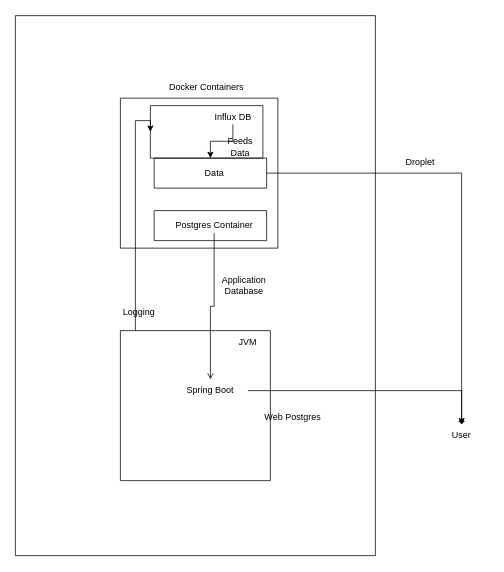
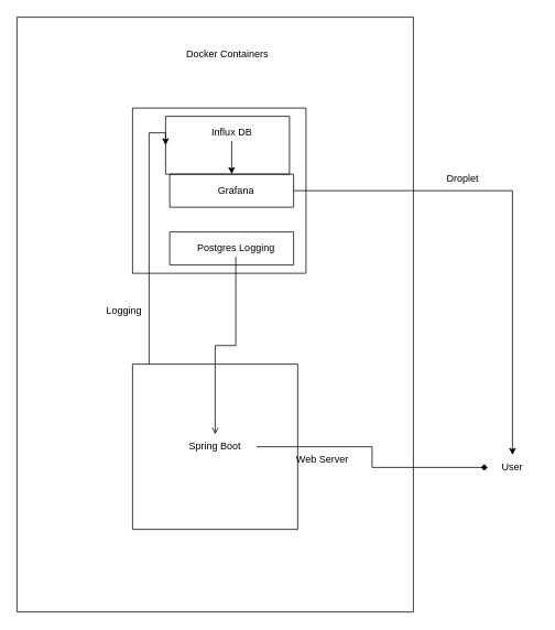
- <mxCell id="10" value="Docker Containers" style="text;html=1;strokeColor=none;fillColor=none;align=center;verticalAlign=middle;whiteSpace=wrap;rounded=0;" vertex="1" parent="2"><mxGeometry x="190" y="80" width="130" height="30" as="geometry" /></mxCell>
+ <mxCell id="10" value="Docker Containers" style="text;html=1;strokeColor=none;fillColor=none;align=center;verticalAlign=middle;whiteSpace=wrap;rounded=0;" vertex="1" parent="2"><mxGeometry x="190" y="30" width="130" height="30" as="geometry" /></mxCell>
- <mxCell id="7" value="Influx DB" style="text;html=1;align=center;verticalAlign=middle;resizable=0;points=[];autosize=1;strokeColor=none;fillColor=none;" vertex="1" parent="6"><mxGeometry x="80" y="5" width="60" height="20" as="geometry" /></mxCell>
+ <mxCell id="7" value="Influx DB" style="text;html=1;align=center;verticalAlign=middle;resizable=0;points=[];autosize=1;strokeColor=none;fillColor=none;" vertex="1" parent="6"><mxGeometry x="50" y="10" width="60" height="20" as="geometry" /></mxCell>
- <mxCell id="8" value="Feeds Data" style="text;html=1;strokeColor=none;fillColor=none;align=center;verticalAlign=middle;whiteSpace=wrap;rounded=0;" vertex="1" parent="6"><mxGeometry x="90" y="40" width="60" height="30" as="geometry" /></mxCell>
- <mxCell id="5" value="Data" style="text;html=1;align=center;verticalAlign=middle;resizable=0;points=[];autosize=1;strokeColor=none;fillColor=none;" vertex="1" parent="4"><mxGeometry x="50" y="10" width="60" height="20" as="geometry" /></mxCell>
+ <mxCell id="5" value="Grafana" style="text;html=1;align=center;verticalAlign=middle;resizable=0;points=[];autosize=1;strokeColor=none;fillColor=none;" vertex="1" parent="4"><mxGeometry x="50" y="10" width="60" height="20" as="geometry" /></mxCell>
- <mxCell id="19" value="Postgres Container" style="text;html=1;align=center;verticalAlign=middle;resizable=0;points=[];autosize=1;strokeColor=none;fillColor=none;" vertex="1" parent="18"><mxGeometry x="20" y="10" width="120" height="20" as="geometry" /></mxCell>
+ <mxCell id="19" value="Postgres Logging" style="text;html=1;align=center;verticalAlign=middle;resizable=0;points=[];autosize=1;strokeColor=none;fillColor=none;" vertex="1" parent="18"><mxGeometry x="20" y="10" width="120" height="20" as="geometry" /></mxCell>
- <mxCell id="16" value="Application Database " style="text;html=1;strokeColor=none;fillColor=none;align=center;verticalAlign=middle;whiteSpace=wrap;rounded=0;" vertex="1" parent="2"><mxGeometry x="275" y="345" width="60" height="30" as="geometry" /></mxCell>
- <mxCell id="15" value="Logging" style="text;html=1;strokeColor=none;fillColor=none;align=center;verticalAlign=middle;whiteSpace=wrap;rounded=0;" vertex="1" parent="2"><mxGeometry x="135" y="380" width="60" height="30" as="geometry" /></mxCell>
+ <mxCell id="15" value="Logging" style="text;html=1;strokeColor=none;fillColor=none;align=center;verticalAlign=middle;whiteSpace=wrap;rounded=0;" vertex="1" parent="2"><mxGeometry x="100" y="340" width="60" height="30" as="geometry" /></mxCell>
- <mxCell id="14" value="JVM" style="text;html=1;strokeColor=none;fillColor=none;align=center;verticalAlign=middle;whiteSpace=wrap;rounded=0;" vertex="1" parent="12"><mxGeometry x="140" width="60" height="30" as="geometry" /></mxCell>
- <mxCell id="13" value="Spring Boot" style="text;html=1;strokeColor=none;fillColor=none;align=center;verticalAlign=middle;whiteSpace=wrap;rounded=0;" vertex="1" parent="12"><mxGeometry x="70" y="65" width="100" height="30" as="geometry" /></mxCell>
+ <mxCell id="13" value="Spring Boot" style="text;html=1;strokeColor=none;fillColor=none;align=center;verticalAlign=middle;whiteSpace=wrap;rounded=0;" vertex="1" parent="12"><mxGeometry x="50" y="85" width="100" height="30" as="geometry" /></mxCell>
- <mxCell id="17" value="Web Postgres" style="text;html=1;strokeColor=none;fillColor=none;align=center;verticalAlign=middle;whiteSpace=wrap;rounded=0;" vertex="1" parent="2"><mxGeometry x="320" y="520" width="100" height="30" as="geometry" /></mxCell>
+ <mxCell id="17" value="Web Server" style="text;html=1;strokeColor=none;fillColor=none;align=center;verticalAlign=middle;whiteSpace=wrap;rounded=0;" vertex="1" parent="2"><mxGeometry x="320" y="520" width="100" height="30" as="geometry" /></mxCell>
- <mxCell id="20" value="User" style="text;html=1;strokeColor=none;fillColor=none;align=center;verticalAlign=middle;whiteSpace=wrap;rounded=0;" vertex="1" parent="1"><mxGeometry x="585" y="565" width="60" height="30" as="geometry" /></mxCell>
+ <mxCell id="20" value="User" style="text;html=1;strokeColor=none;fillColor=none;align=center;verticalAlign=middle;whiteSpace=wrap;rounded=0;" vertex="1" parent="1"><mxGeometry x="590" y="550" width="60" height="30" as="geometry" /></mxCell>
